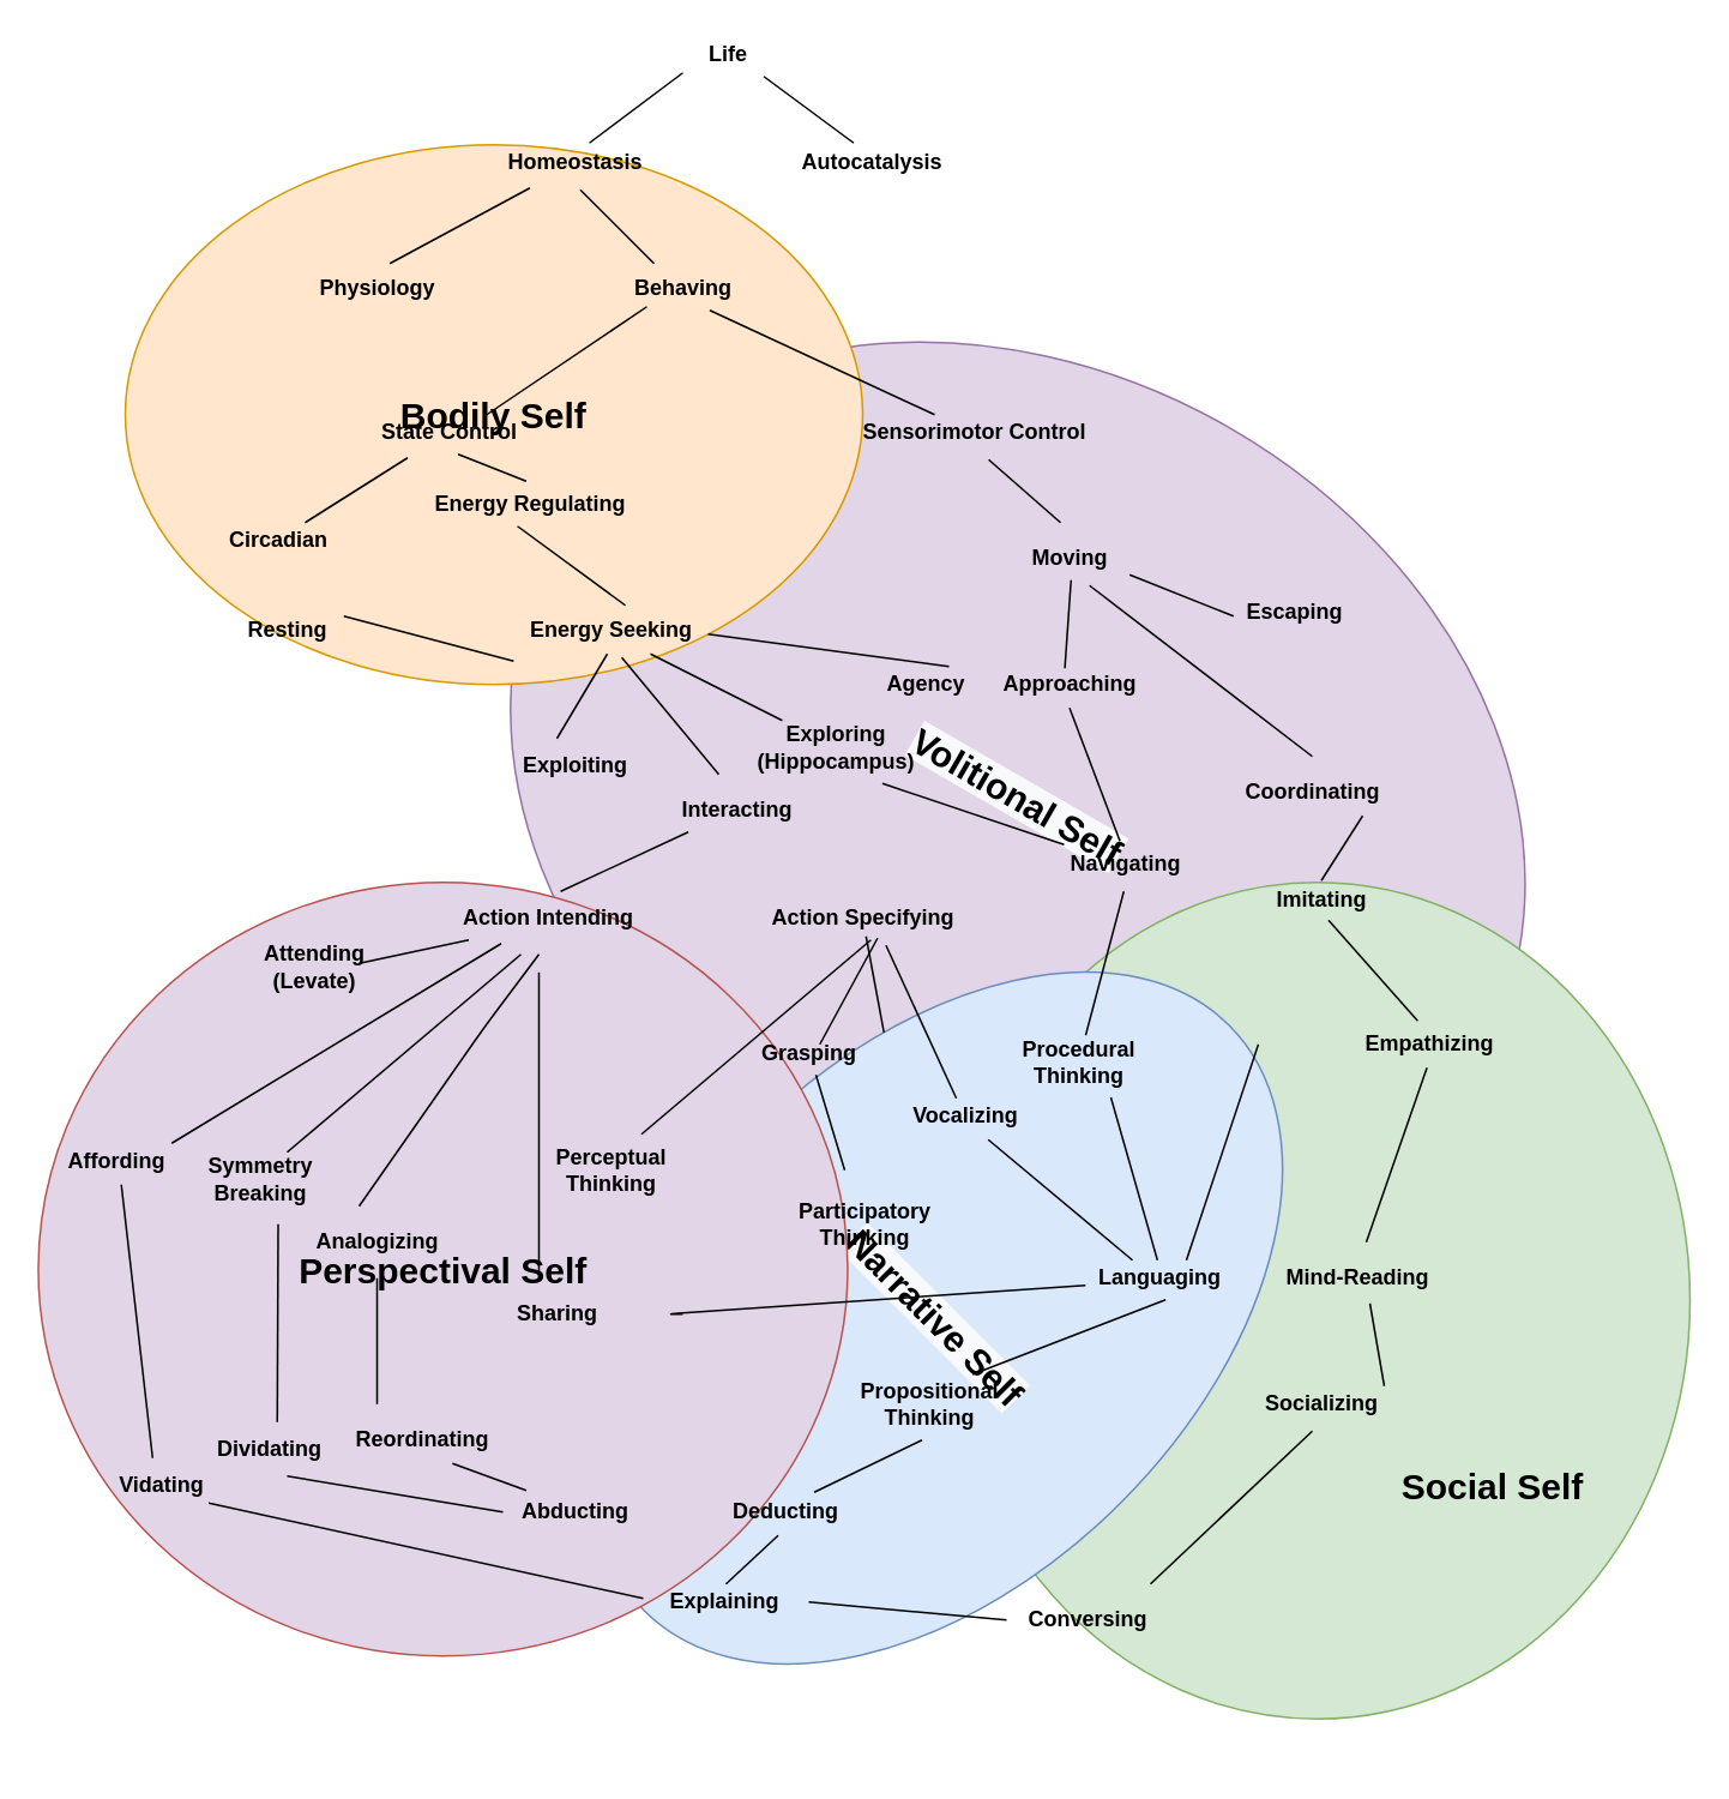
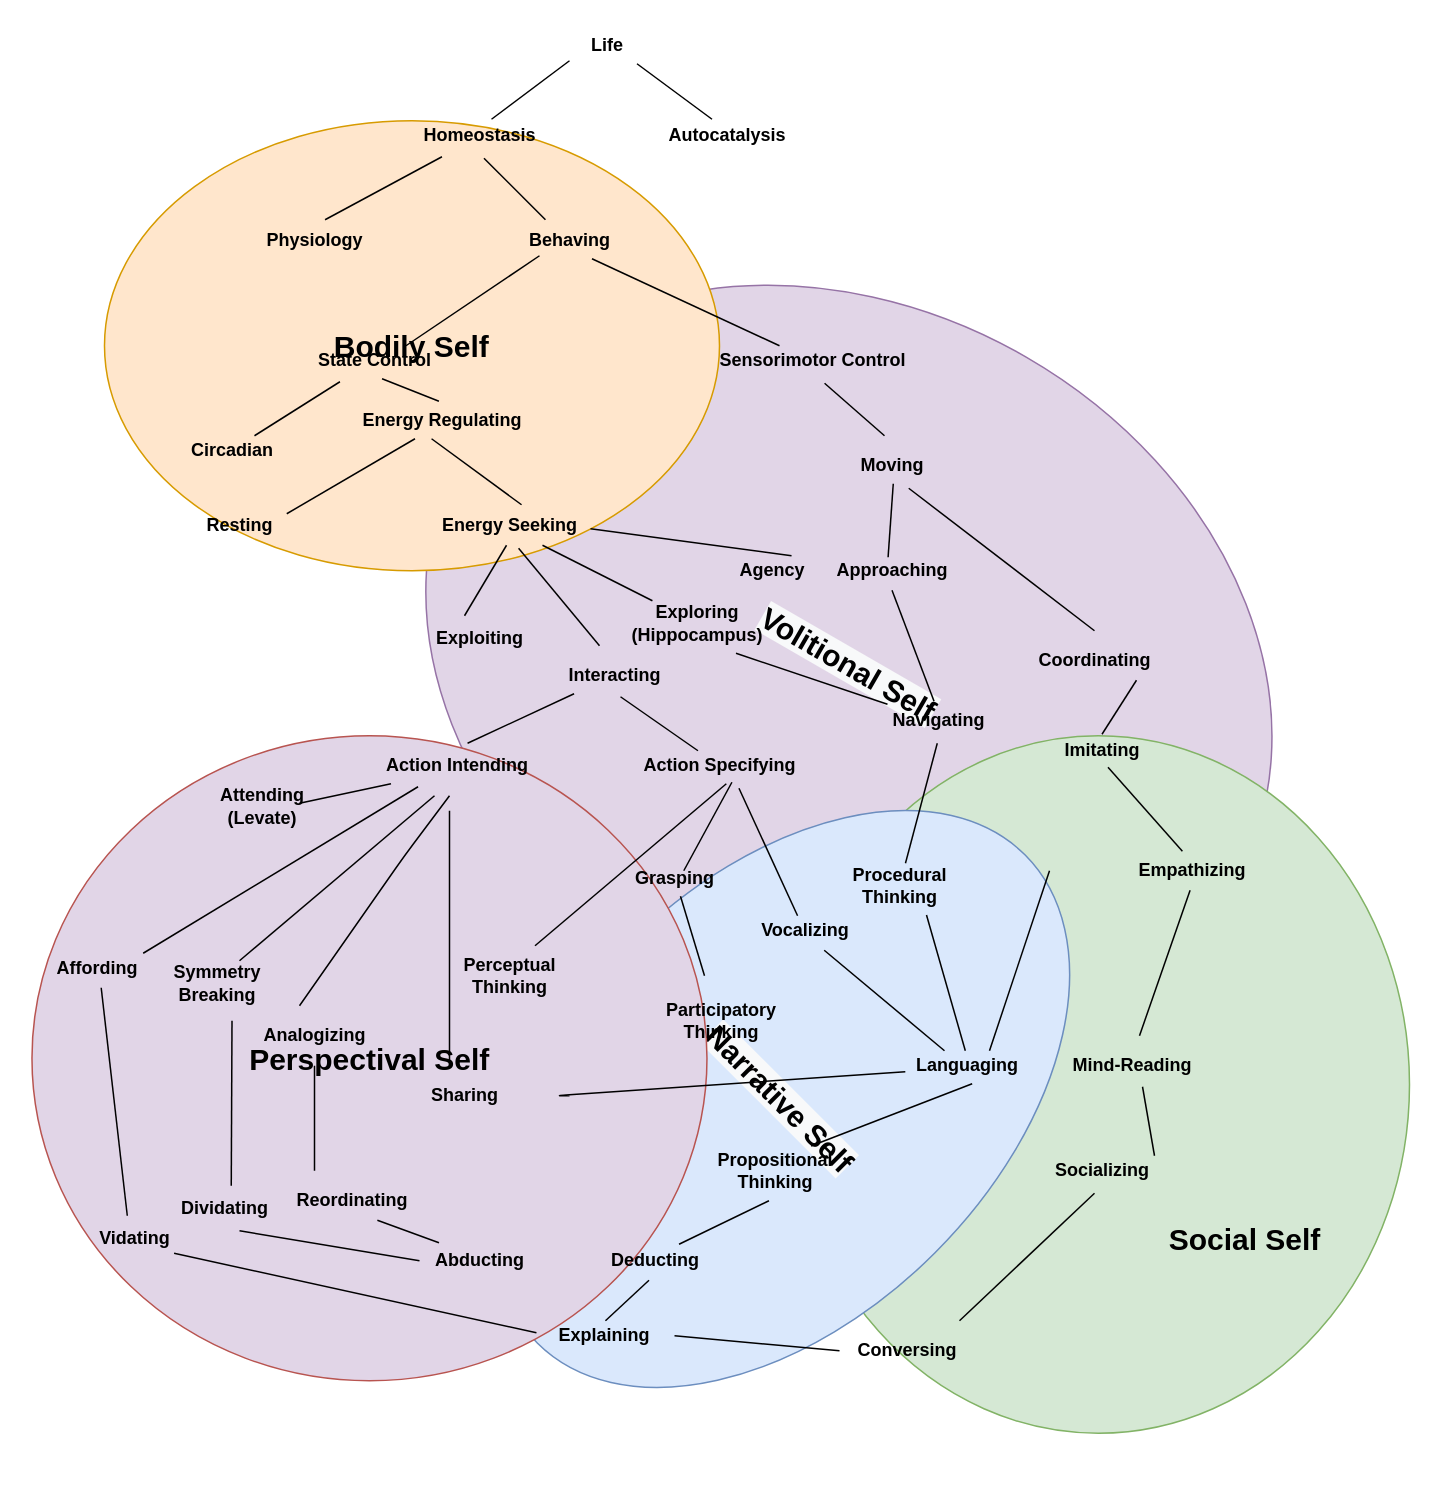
- <mxCell id="59" value="" style="endArrow=none;html=1;exitX=1.057;exitY=0.95;exitDx=0;exitDy=0;exitPerimeter=0;entryX=0.017;entryY=0.6;entryDx=0;entryDy=0;entryPerimeter=0;" parent="1" source="22" target="23" edge="1"><mxGeometry width="50" height="50" relative="1" as="geometry"><mxPoint x="649" y="140" as="sourcePoint" /><mxPoint x="699" y="300" as="targetPoint" /></mxGeometry></mxCell>
- <mxCell id="23" value="Escaping" style="text;html=1;align=center;verticalAlign=middle;resizable=0;points=[];autosize=1;fontStyle=1" parent="1" vertex="1"><mxGeometry x="684" y="330" width="70" height="20" as="geometry" /></mxCell>
- <mxCell id="54" value="" style="endArrow=none;html=1;exitX=1.025;exitY=0.1;exitDx=0;exitDy=0;exitPerimeter=0;" parent="1" source="20" target="2" edge="1"><mxGeometry width="50" height="50" relative="1" as="geometry"><mxPoint x="199" y="370" as="sourcePoint" /><mxPoint x="249" y="320" as="targetPoint" /></mxGeometry></mxCell>
+ <mxCell id="54" value="" style="endArrow=none;html=1;exitX=1.025;exitY=0.1;exitDx=0;exitDy=0;exitPerimeter=0;entryX=0.35;entryY=1.1;entryDx=0;entryDy=0;entryPerimeter=0;" parent="1" source="20" target="19" edge="1"><mxGeometry width="50" height="50" relative="1" as="geometry"><mxPoint x="199" y="370" as="sourcePoint" /><mxPoint x="249" y="320" as="targetPoint" /></mxGeometry></mxCell>
- <mxCell id="66" value="" style="endArrow=none;html=1;" parent="1" source="26" target="4" edge="1"><mxGeometry width="50" height="50" relative="1" as="geometry"><mxPoint x="319" y="610" as="sourcePoint" /><mxPoint x="369" y="560" as="targetPoint" /></mxGeometry></mxCell>
+ <mxCell id="66" value="" style="endArrow=none;html=1;entryX=0.55;entryY=1.2;entryDx=0;entryDy=0;entryPerimeter=0;" parent="1" source="26" target="17" edge="1"><mxGeometry width="50" height="50" relative="1" as="geometry"><mxPoint x="319" y="610" as="sourcePoint" /><mxPoint x="369" y="560" as="targetPoint" /></mxGeometry></mxCell>
